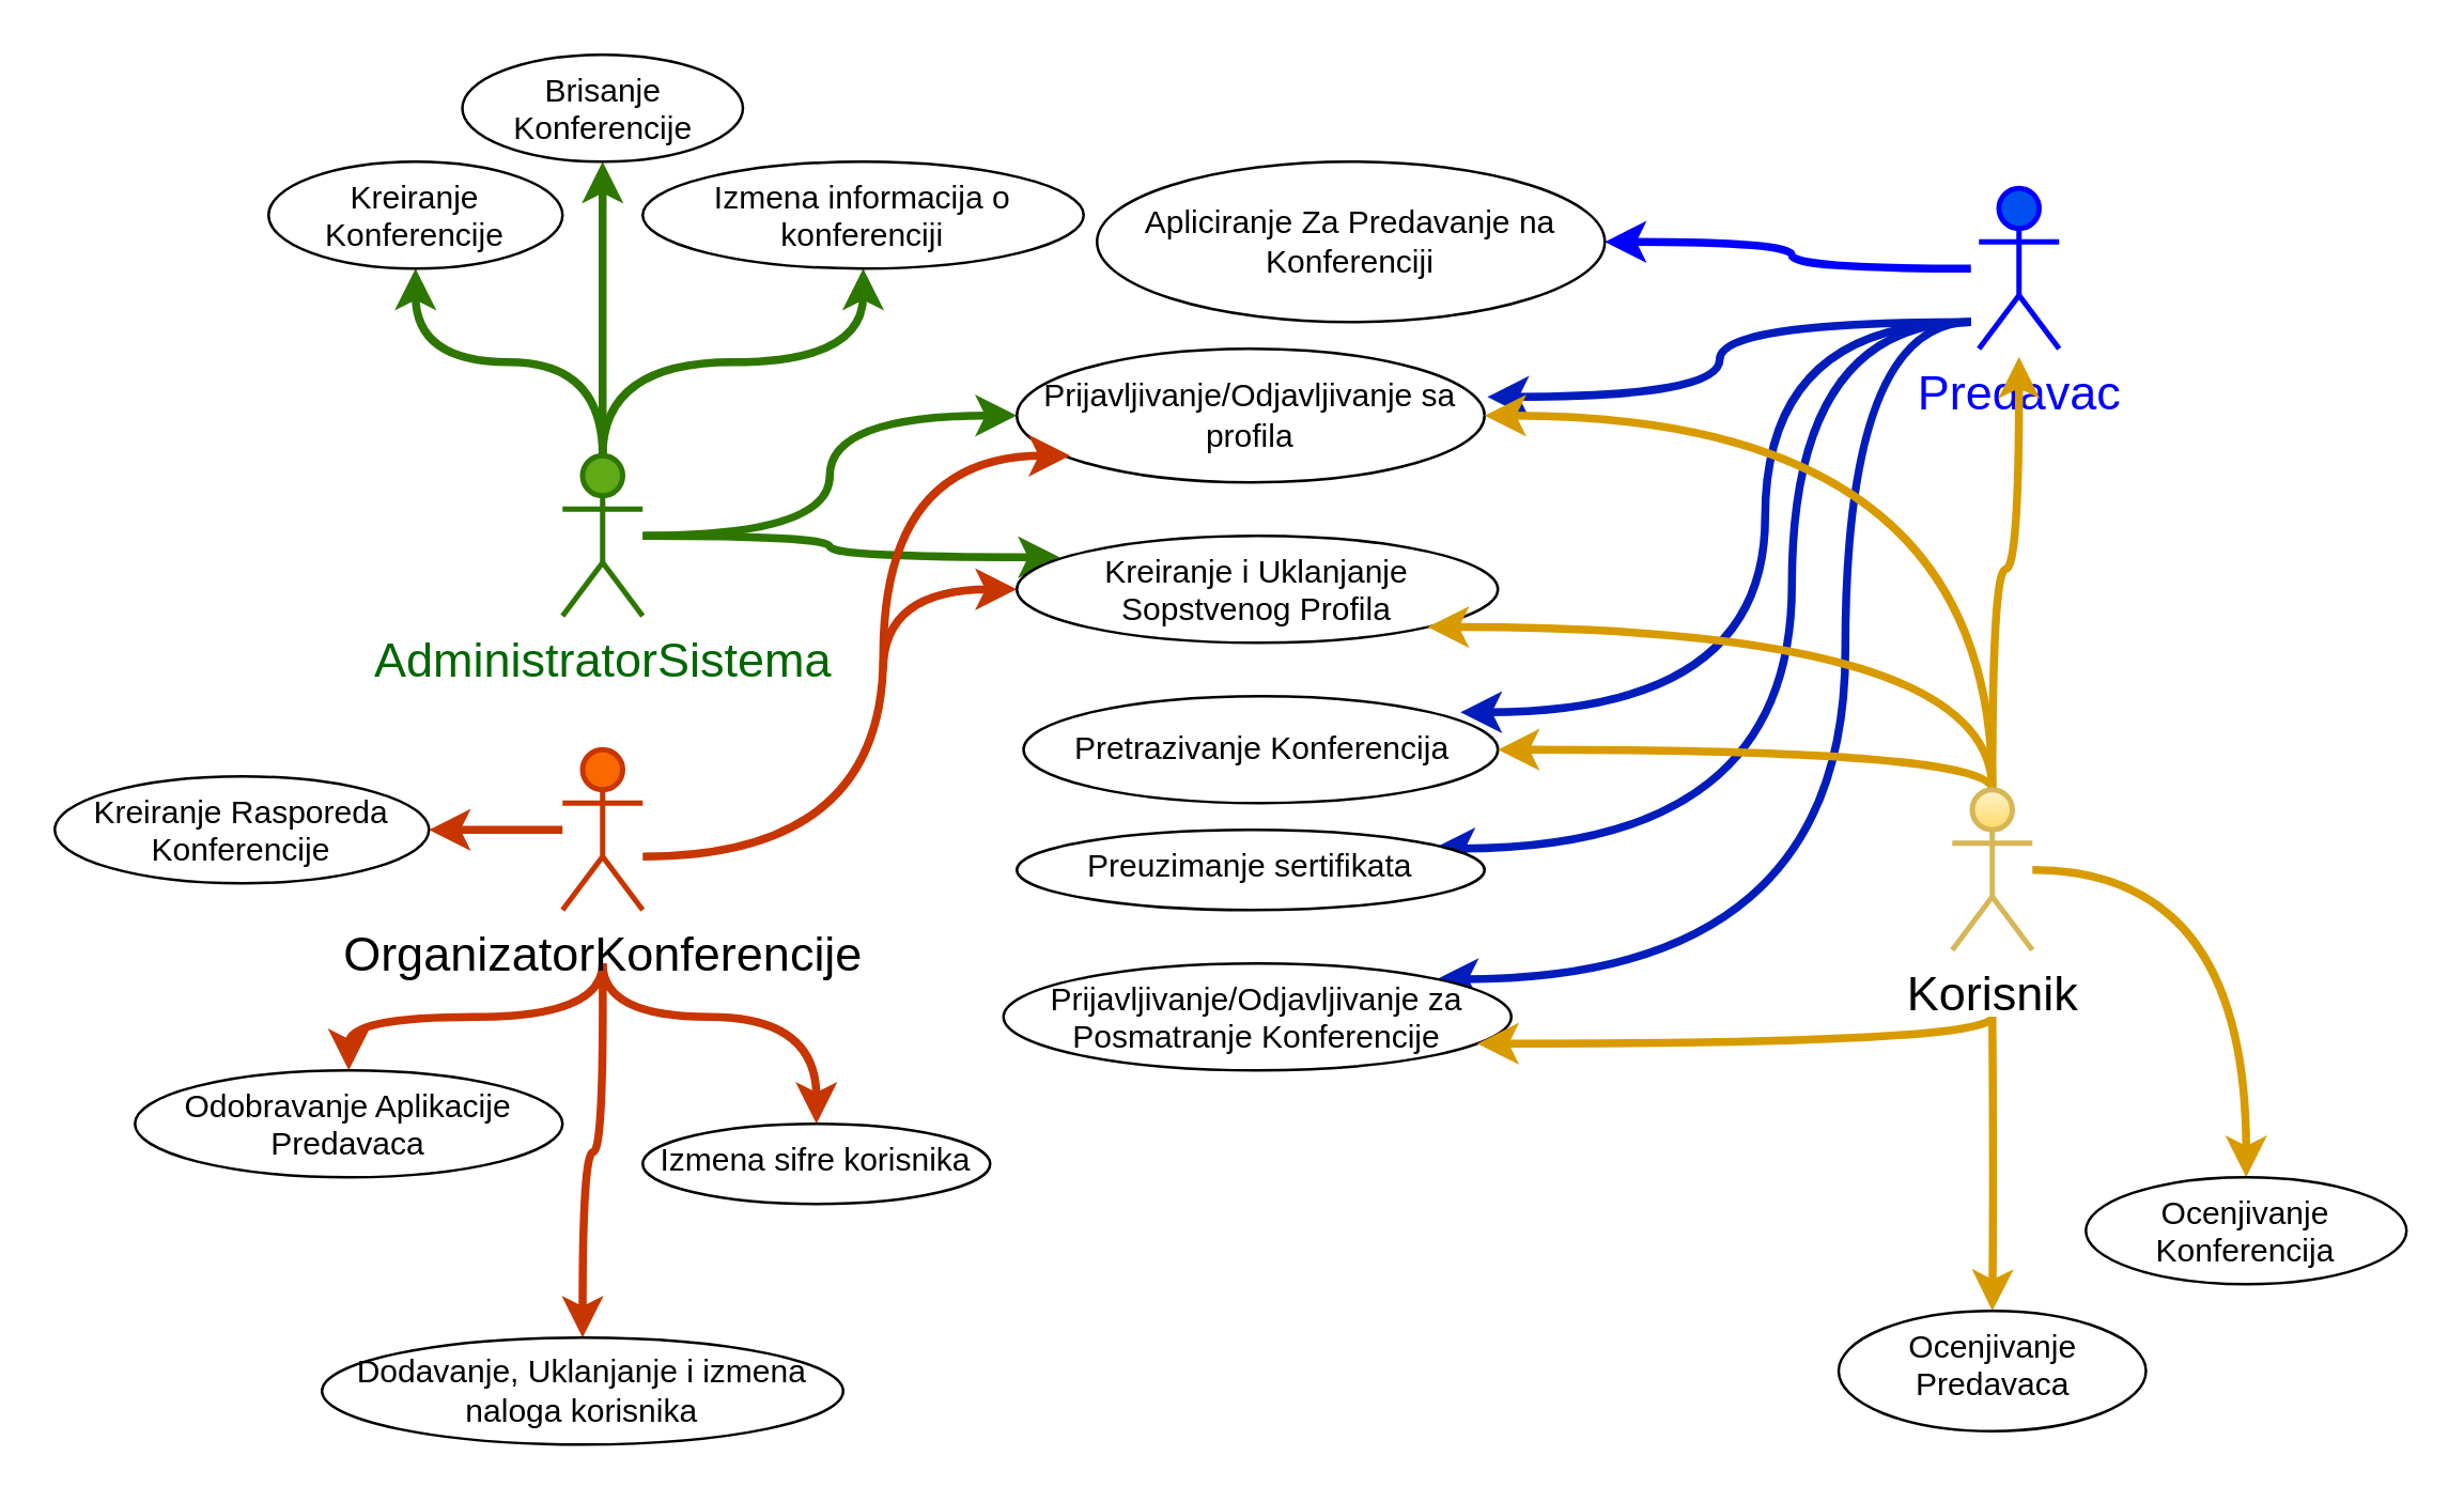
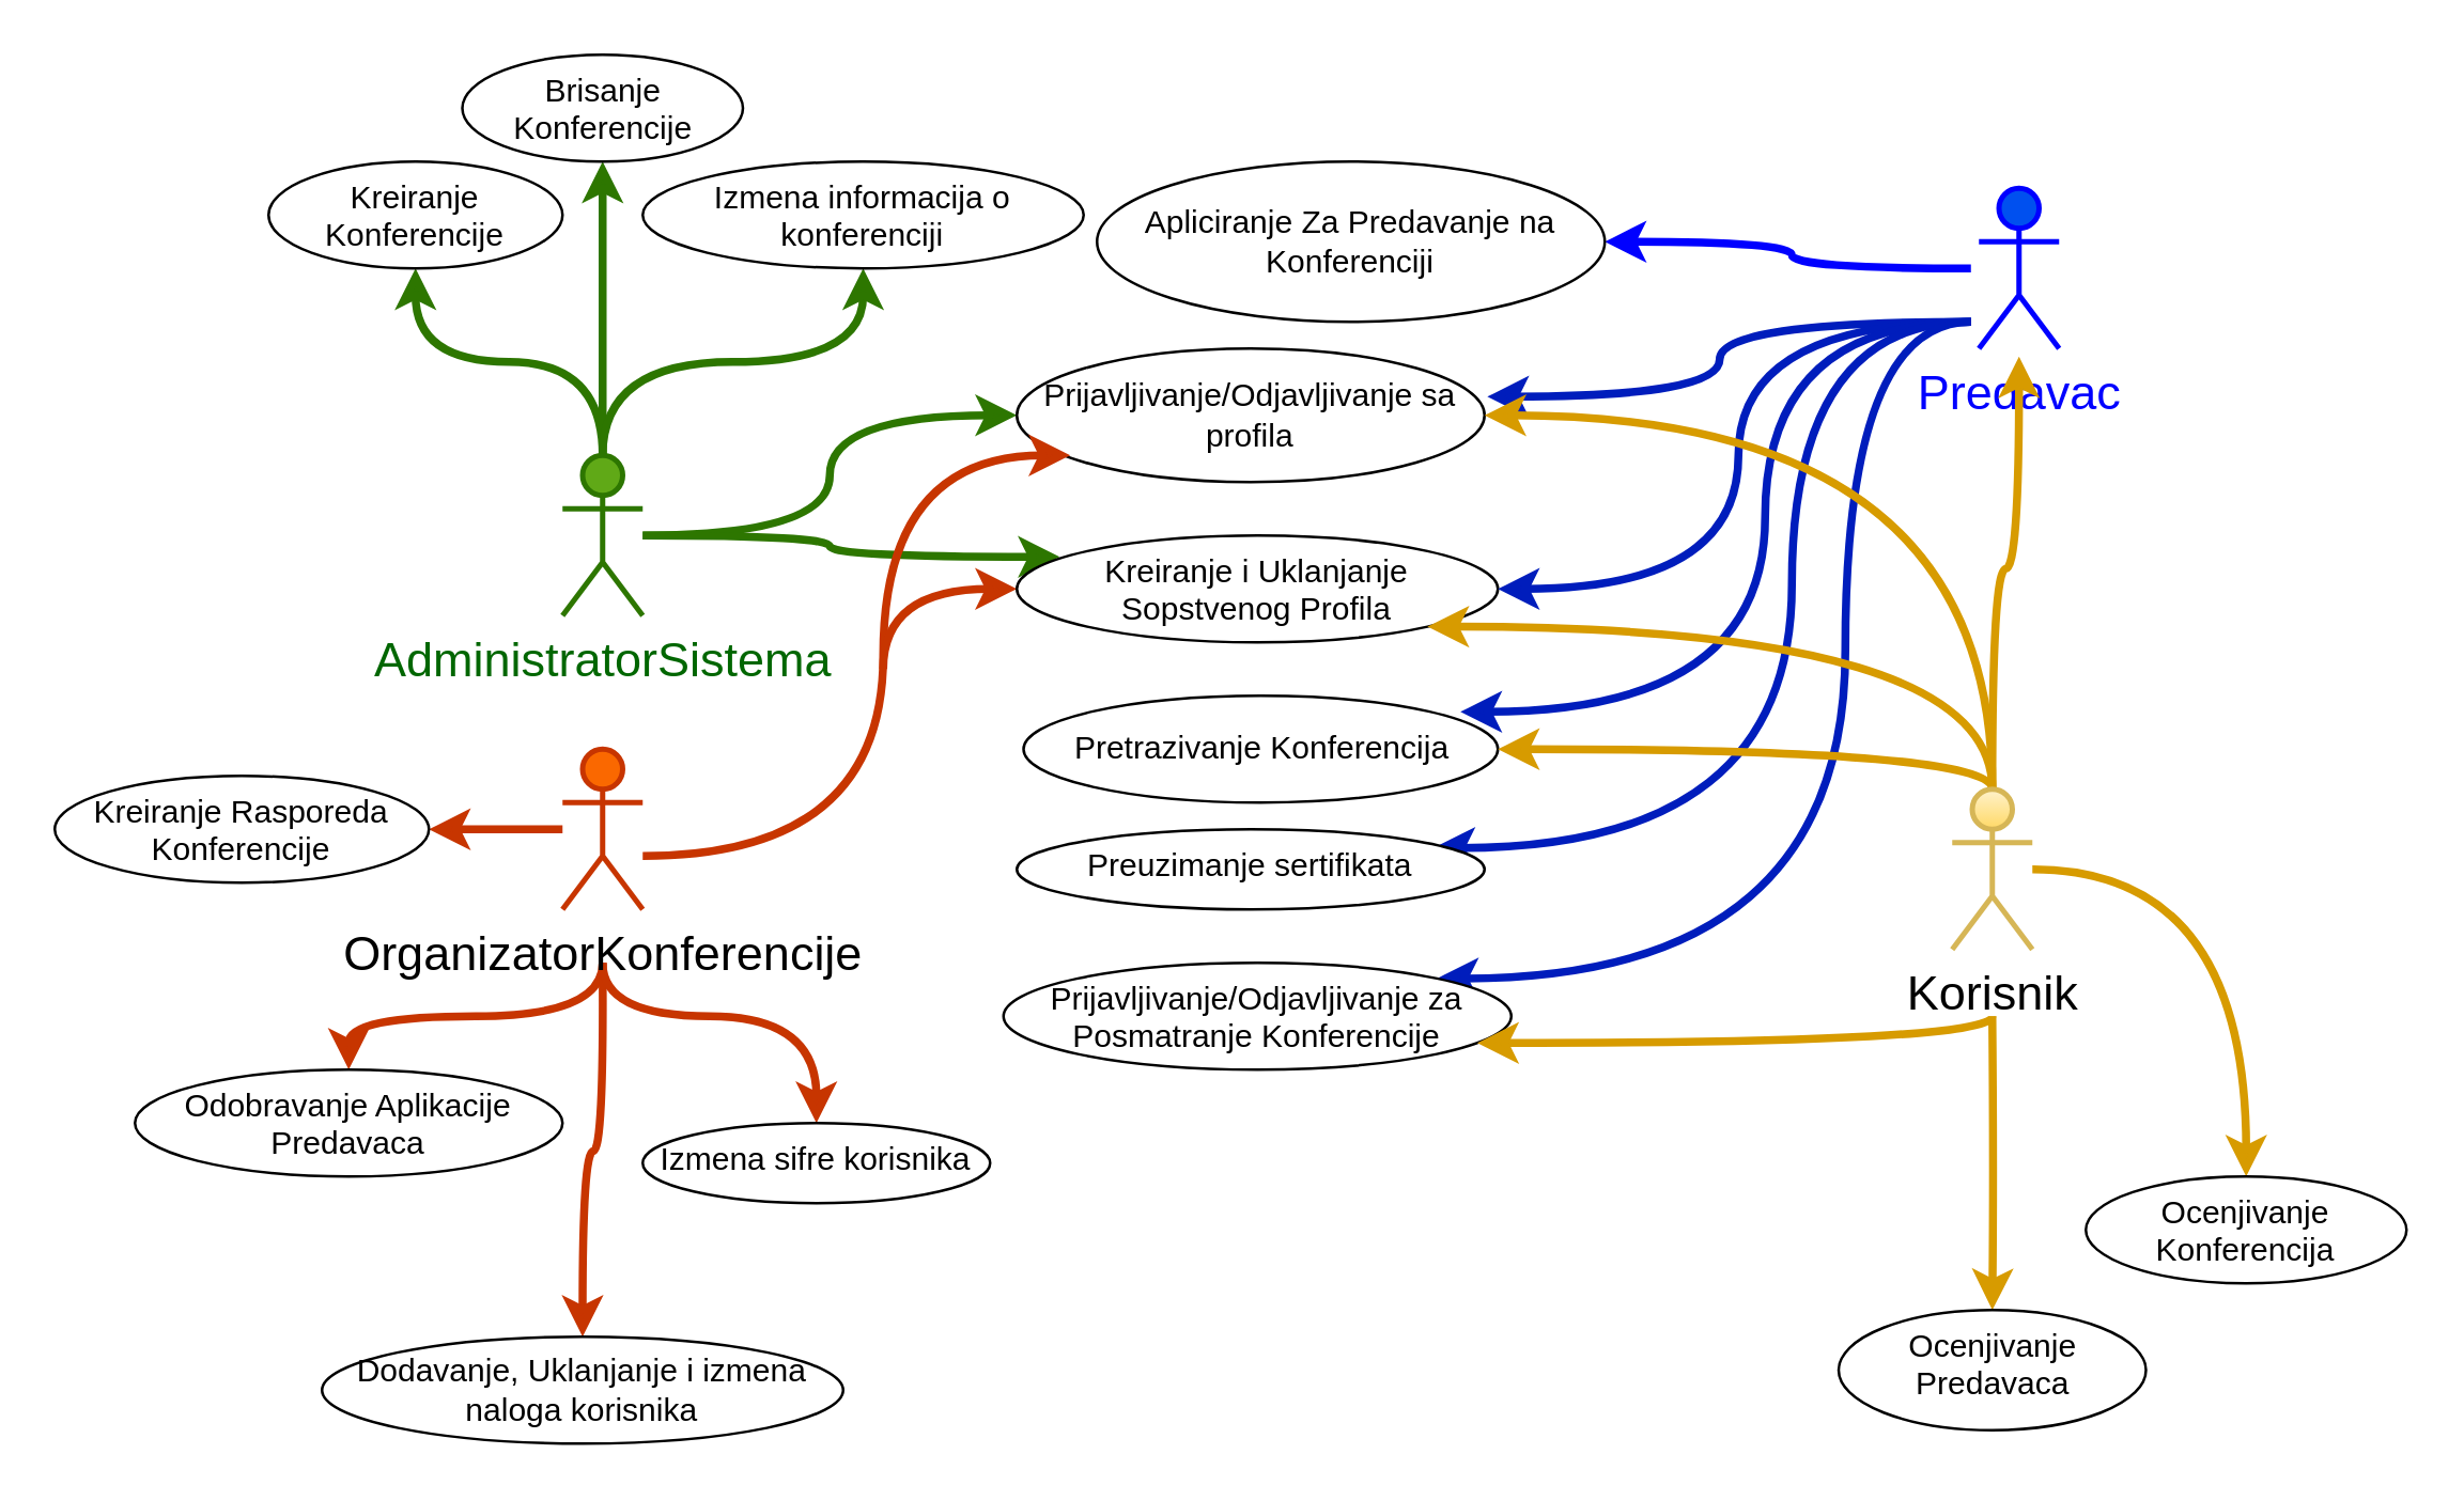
+ <mxCell id="25" style="edgeStyle=orthogonalEdgeStyle;orthogonalLoop=1;jettySize=auto;html=1;entryX=1;entryY=0.5;entryDx=0;entryDy=0;fillColor=#0050ef;strokeColor=#001DBC;curved=1;strokeWidth=3;" edge="1" parent="1" source="30" target="23"><mxGeometry relative="1" as="geometry"><Array as="points"><mxPoint x="650" y="120" /><mxPoint x="650" y="220" /></Array></mxGeometry></mxCell>
